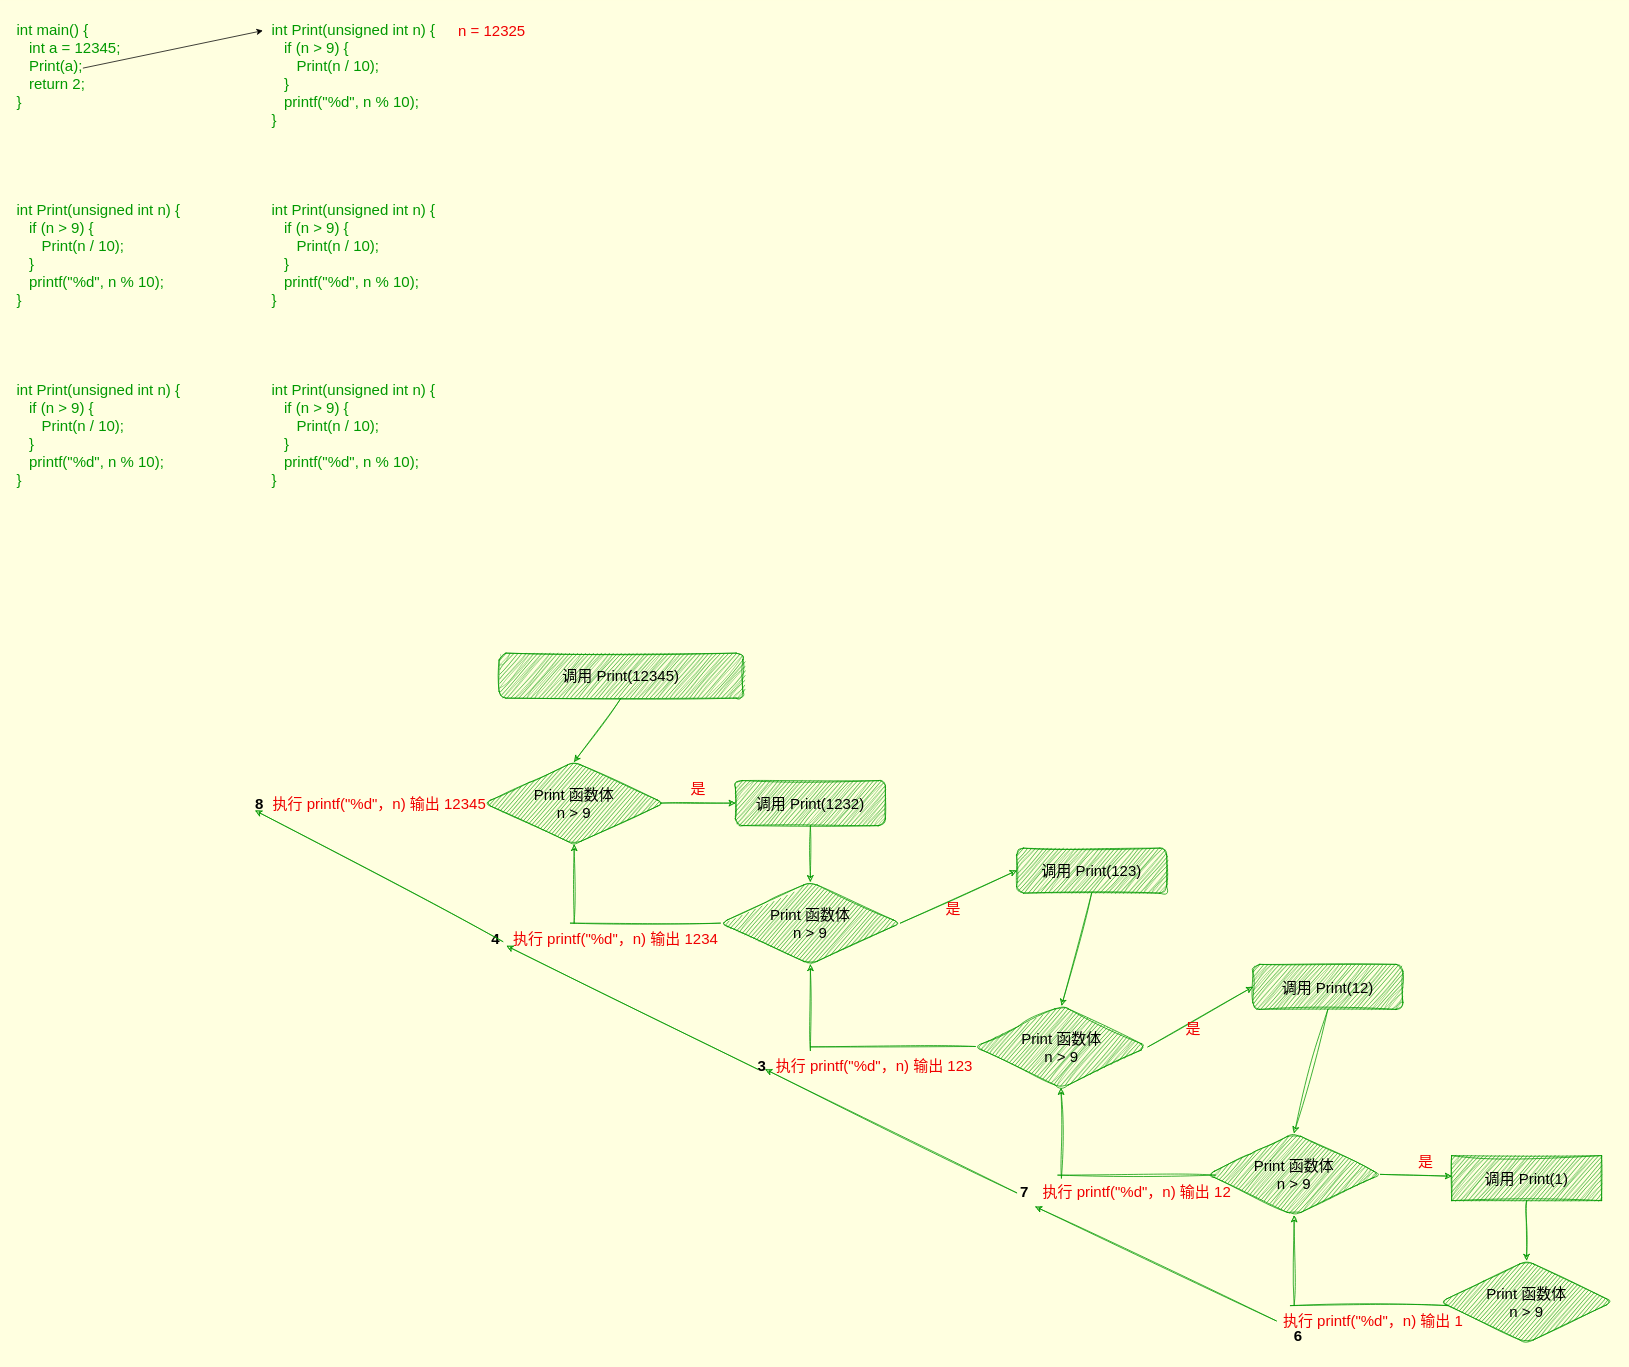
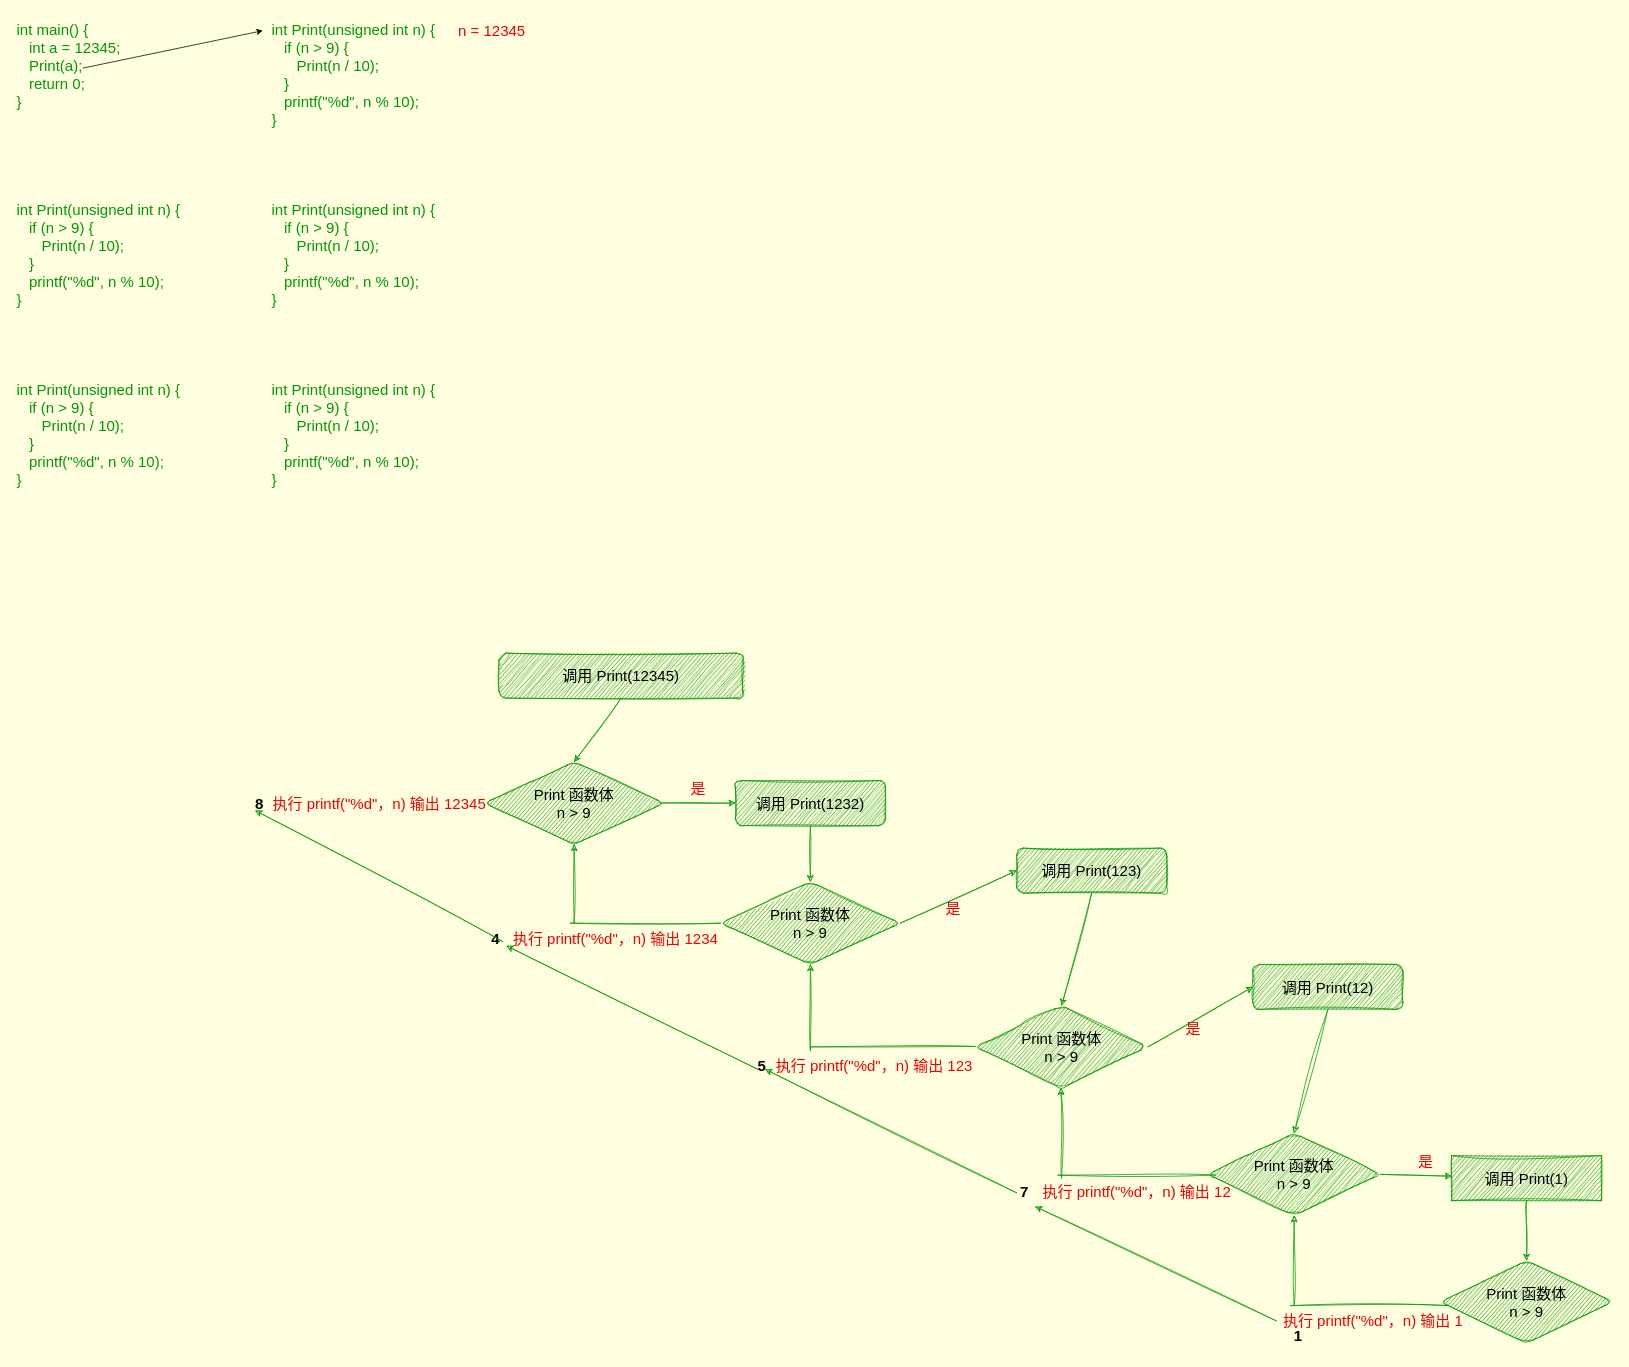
- <mxCell id="9" value="n = 12325" style="text;html=1;align=center;verticalAlign=middle;resizable=0;points=[];autosize=1;strokeColor=none;fillColor=none;fontSize=20;fontColor=#F00000;" vertex="1" parent="1"><mxGeometry x="600" y="20" width="110" height="40" as="geometry" /></mxCell>
+ <mxCell id="9" value="n = 12345" style="text;html=1;align=center;verticalAlign=middle;resizable=0;points=[];autosize=1;strokeColor=none;fillColor=none;fontSize=20;fontColor=#F00000;" vertex="1" parent="1"><mxGeometry x="600" y="20" width="110" height="40" as="geometry" /></mxCell>
- <mxCell id="3" value="int main() {&lt;br&gt;&amp;nbsp; &amp;nbsp;int a = 12345;&amp;nbsp;&amp;nbsp;&lt;br&gt;&amp;nbsp; &amp;nbsp;Print(a);&lt;br&gt;&amp;nbsp; &amp;nbsp;return 2;&lt;br&gt;}" style="text;whiteSpace=wrap;html=1;fontSize=20;fontColor=#009900;" vertex="1" parent="1"><mxGeometry x="20" y="20" width="160" height="140" as="geometry" /></mxCell>
+ <mxCell id="3" value="int main() {&lt;br&gt;&amp;nbsp; &amp;nbsp;int a = 12345;&amp;nbsp;&amp;nbsp;&lt;br&gt;&amp;nbsp; &amp;nbsp;Print(a);&lt;br&gt;&amp;nbsp; &amp;nbsp;return 0;&lt;br&gt;}" style="text;whiteSpace=wrap;html=1;fontSize=20;fontColor=#009900;" vertex="1" parent="1"><mxGeometry x="20" y="20" width="160" height="140" as="geometry" /></mxCell>
- <mxCell id="48" value="&lt;b&gt;3&lt;/b&gt;" style="text;html=1;align=center;verticalAlign=middle;resizable=0;points=[];autosize=1;strokeColor=none;fillColor=none;fontSize=20;fontColor=#000000;" vertex="1" parent="1"><mxGeometry x="1000" y="1400" width="30" height="40" as="geometry" /></mxCell>
+ <mxCell id="48" value="&lt;b&gt;5&lt;/b&gt;" style="text;html=1;align=center;verticalAlign=middle;resizable=0;points=[];autosize=1;strokeColor=none;fillColor=none;fontSize=20;fontColor=#000000;" vertex="1" parent="1"><mxGeometry x="1000" y="1400" width="30" height="40" as="geometry" /></mxCell>
- <mxCell id="46" value="&lt;b&gt;6&lt;/b&gt;" style="text;html=1;align=center;verticalAlign=middle;resizable=0;points=[];autosize=1;strokeColor=none;fillColor=none;fontSize=20;fontColor=#000000;" vertex="1" parent="1"><mxGeometry x="1715" y="1760" width="30" height="40" as="geometry" /></mxCell>
+ <mxCell id="46" value="&lt;b&gt;1&lt;/b&gt;" style="text;html=1;align=center;verticalAlign=middle;resizable=0;points=[];autosize=1;strokeColor=none;fillColor=none;fontSize=20;fontColor=#000000;" vertex="1" parent="1"><mxGeometry x="1715" y="1760" width="30" height="40" as="geometry" /></mxCell>
